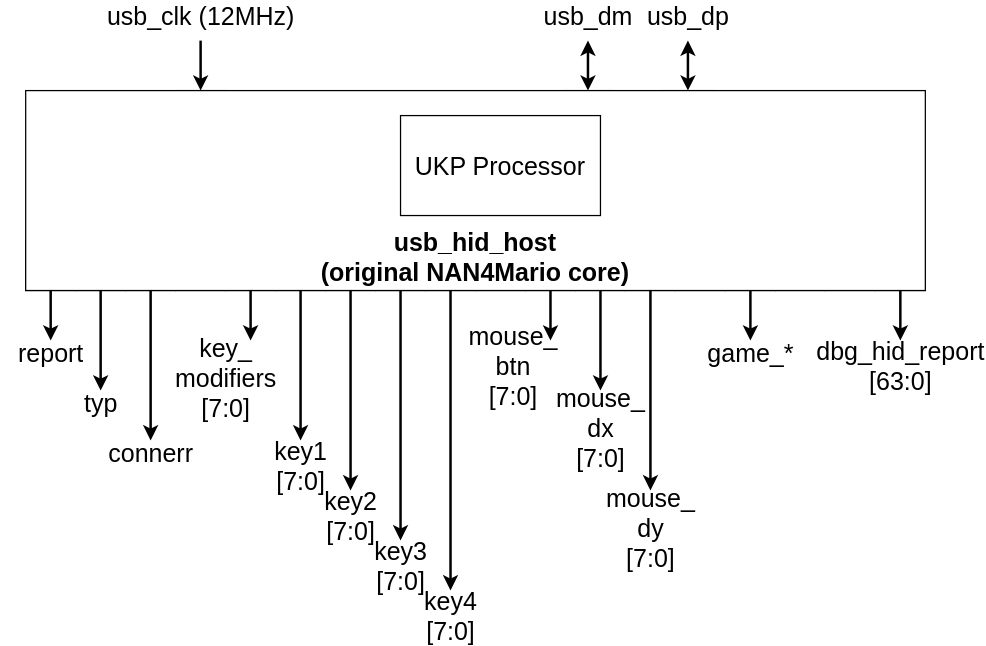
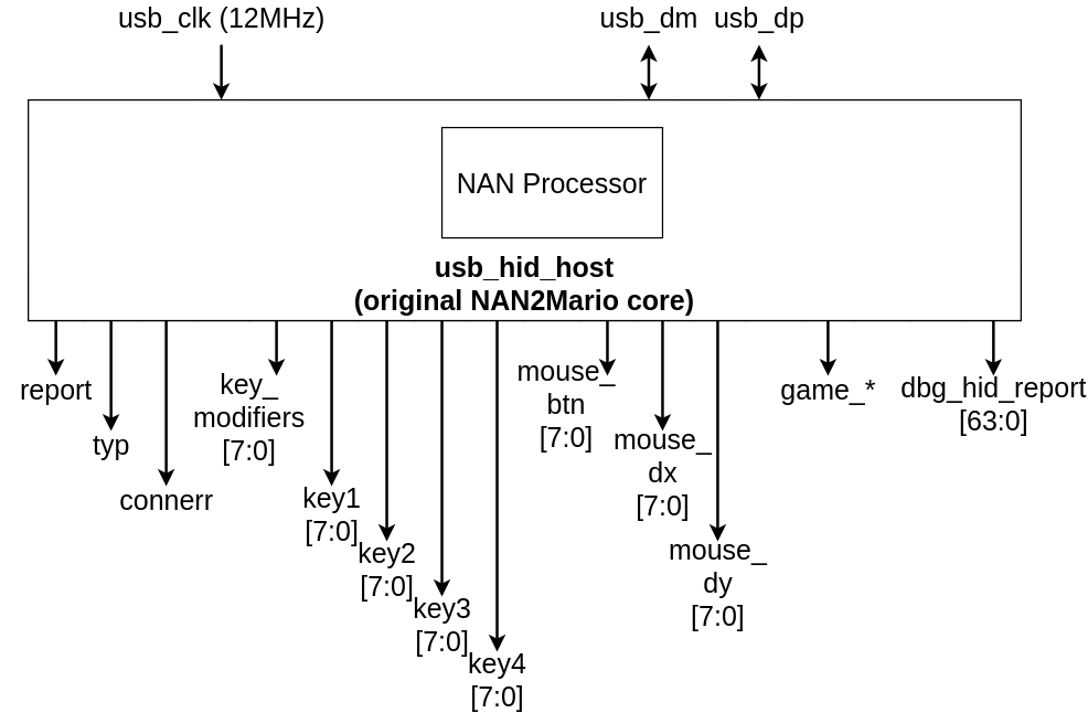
- <mxCell id="40" value="UKP Processor" style="rounded=0;whiteSpace=wrap;html=1;fontSize=20;strokeWidth=1;" vertex="1" parent="1"><mxGeometry x="320" y="80" width="160" height="80" as="geometry" /></mxCell>
+ <mxCell id="40" value="NAN Processor" style="rounded=0;whiteSpace=wrap;html=1;fontSize=20;strokeWidth=1;" vertex="1" parent="1"><mxGeometry x="320" y="80" width="160" height="80" as="geometry" /></mxCell>
- <mxCell id="39" value="usb_hid_host&lt;br&gt;(original NAN4Mario core)&lt;br&gt;" style="rounded=0;whiteSpace=wrap;html=1;fontSize=20;strokeWidth=1;fontStyle=1;verticalAlign=bottom;" vertex="1" parent="1"><mxGeometry x="20" y="60" width="720" height="160" as="geometry" /></mxCell>
+ <mxCell id="39" value="usb_hid_host&lt;br&gt;(original NAN2Mario core)&lt;br&gt;" style="rounded=0;whiteSpace=wrap;html=1;fontSize=20;strokeWidth=1;fontStyle=1;verticalAlign=bottom;" vertex="1" parent="1"><mxGeometry x="20" y="60" width="720" height="160" as="geometry" /></mxCell>
